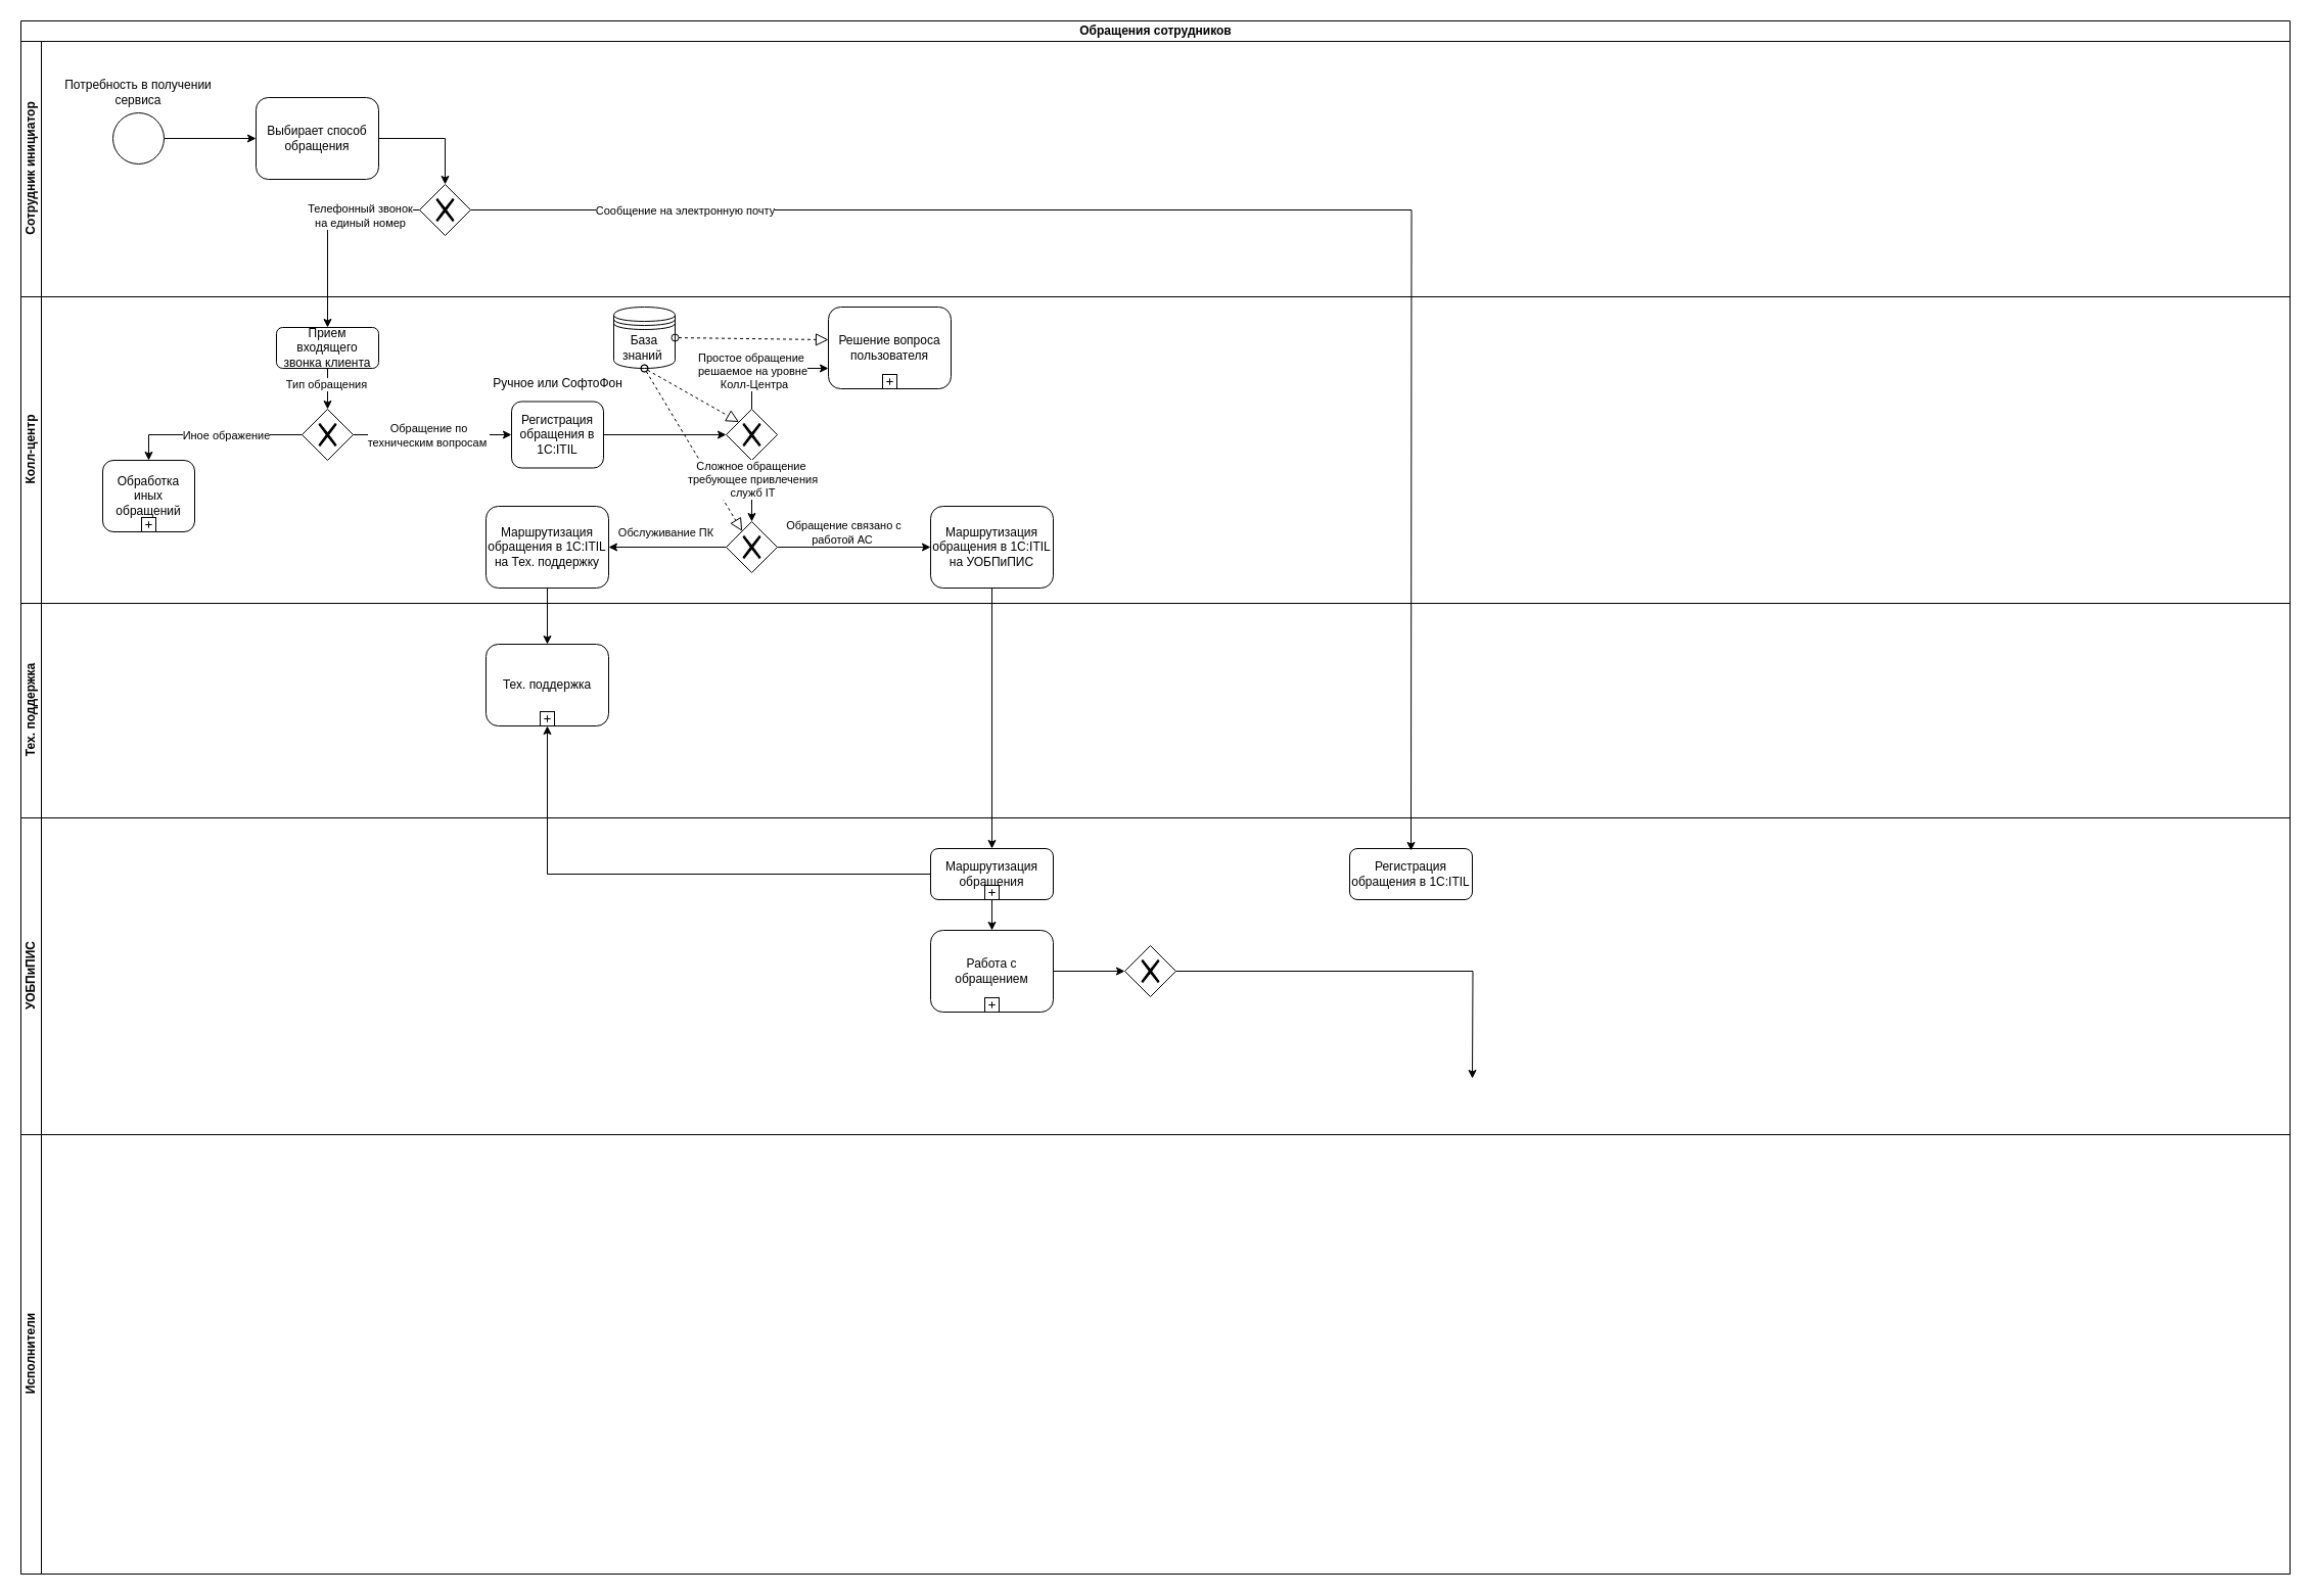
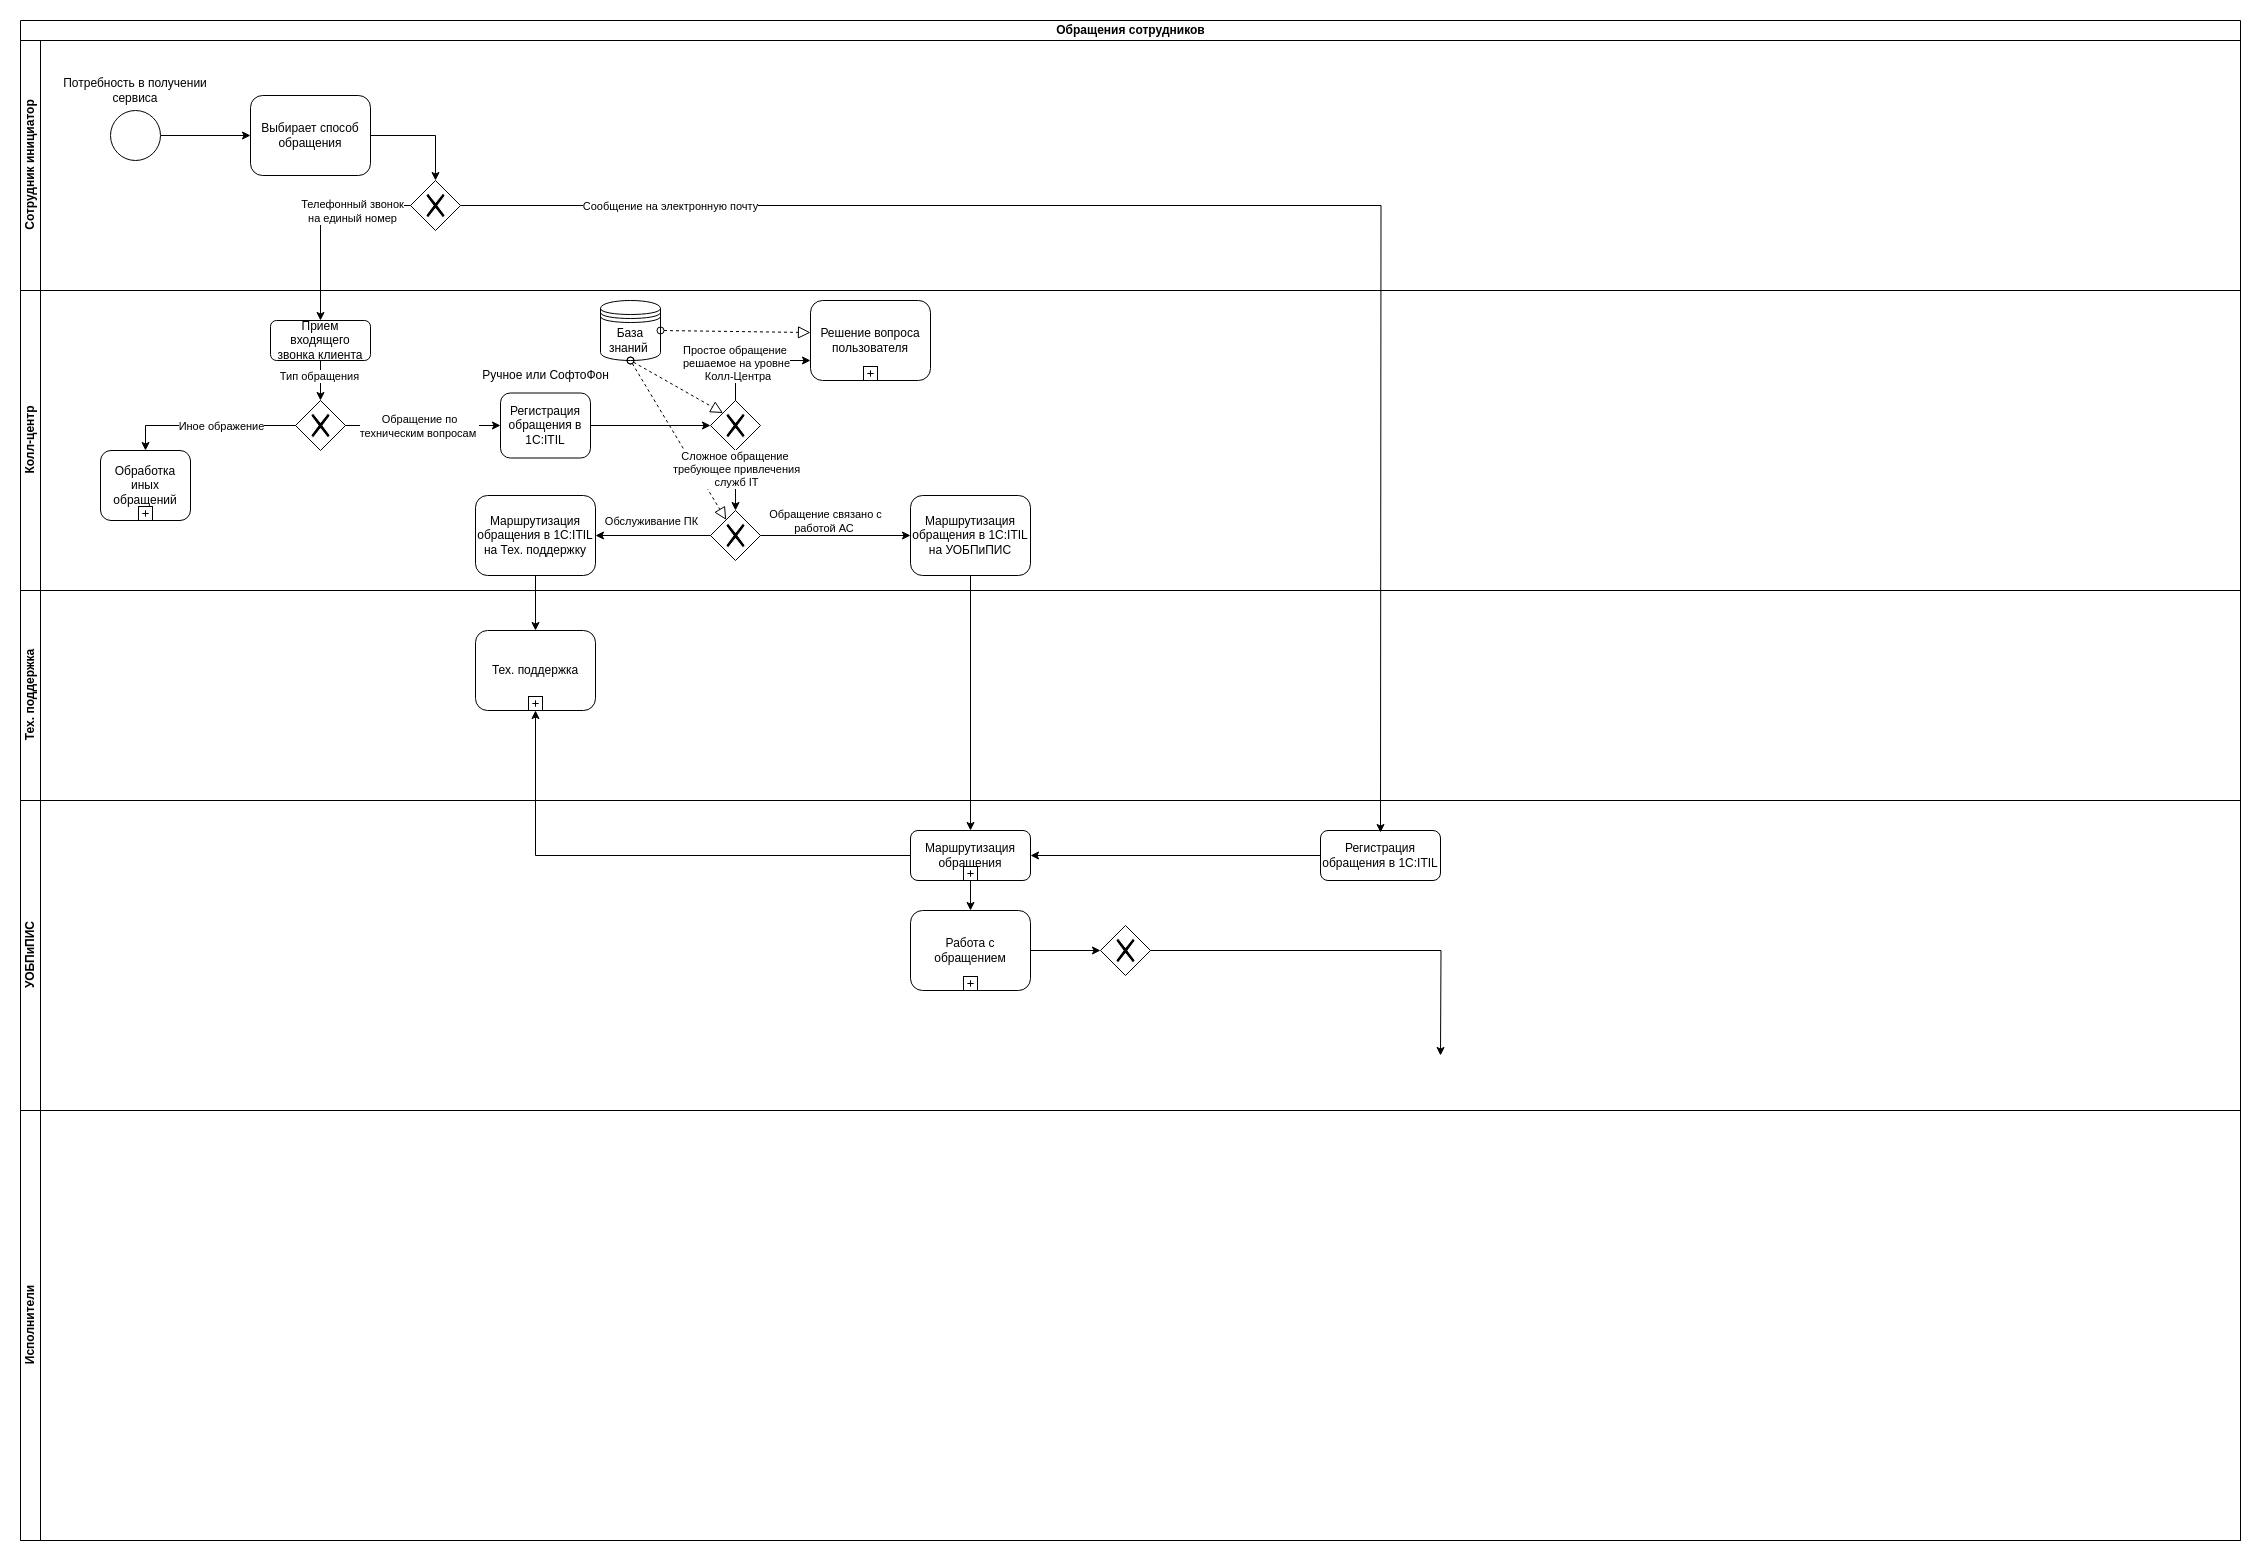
+ <mxCell id="47" style="edgeStyle=orthogonalEdgeStyle;rounded=0;orthogonalLoop=1;jettySize=auto;html=1;exitX=0;exitY=0.5;exitDx=0;exitDy=0;entryX=1;entryY=0.5;entryDx=0;entryDy=0;" edge="1" parent="43" source="48" target="44"><mxGeometry relative="1" as="geometry" /></mxCell>
